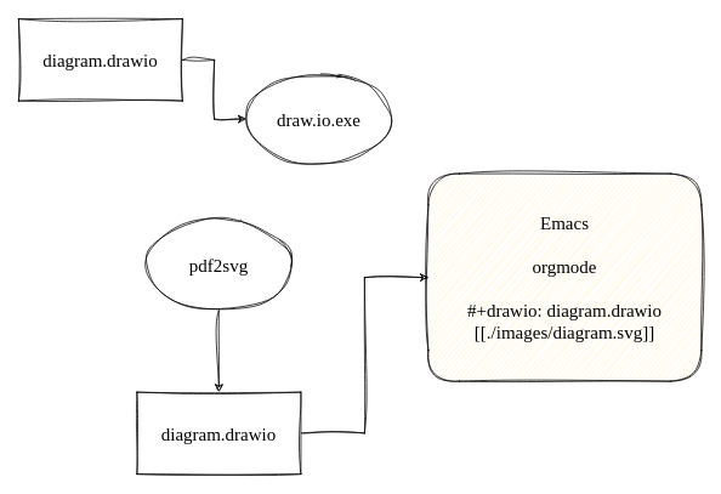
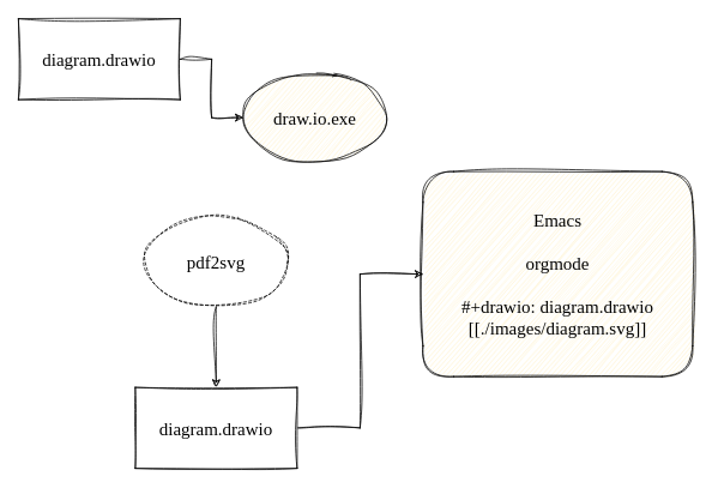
- <mxCell id="4" value="draw.io.exe" style="ellipse;whiteSpace=wrap;html=1;sketch=1;hachureGap=4;jiggle=2;curveFitting=1;fontFamily=Architects Daughter;fontSource=https%3A%2F%2Ffonts.googleapis.com%2Fcss%3Ffamily%3DArchitects%2BDaughter;fontSize=20;" vertex="1" parent="1"><mxGeometry x="270" y="80" width="160" height="100" as="geometry" /></mxCell>
+ <mxCell id="4" value="draw.io.exe" style="ellipse;whiteSpace=wrap;html=1;sketch=1;hachureGap=4;jiggle=2;curveFitting=1;fontFamily=Architects Daughter;fontSource=https%3A%2F%2Ffonts.googleapis.com%2Fcss%3Ffamily%3DArchitects%2BDaughter;fontSize=20;fillColor=#fff2cc;" vertex="1" parent="1"><mxGeometry x="270" y="80" width="160" height="100" as="geometry" /></mxCell>
- <mxCell id="6" value="pdf2svg" style="ellipse;whiteSpace=wrap;html=1;sketch=1;hachureGap=4;jiggle=2;curveFitting=1;fontFamily=Architects Daughter;fontSource=https%3A%2F%2Ffonts.googleapis.com%2Fcss%3Ffamily%3DArchitects%2BDaughter;fontSize=20;" vertex="1" parent="1"><mxGeometry x="160" y="240" width="160" height="100" as="geometry" /></mxCell>
+ <mxCell id="6" value="pdf2svg" style="ellipse;whiteSpace=wrap;html=1;sketch=1;hachureGap=4;jiggle=2;curveFitting=1;fontFamily=Architects Daughter;fontSource=https%3A%2F%2Ffonts.googleapis.com%2Fcss%3Ffamily%3DArchitects%2BDaughter;fontSize=20;dashed=1;" vertex="1" parent="1"><mxGeometry x="160" y="240" width="160" height="100" as="geometry" /></mxCell>
